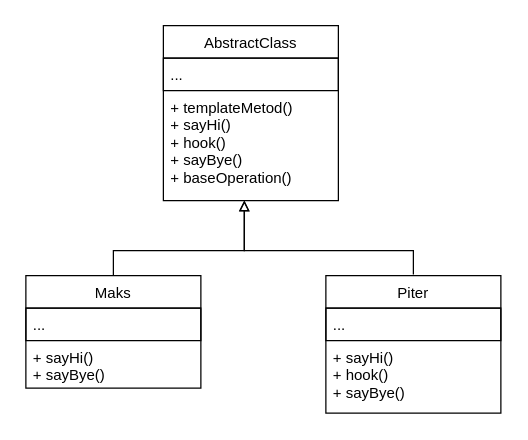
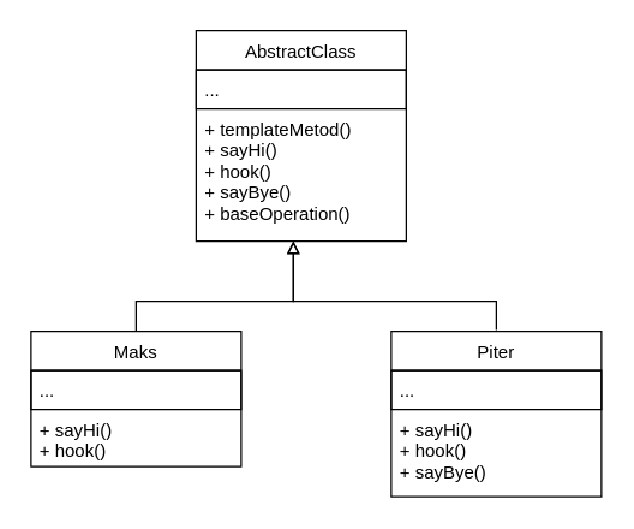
- <mxCell id="8" value="+ sayHi()&#10;+ sayBye()" style="text;strokeColor=none;fillColor=none;align=left;verticalAlign=top;spacingLeft=4;spacingRight=4;overflow=hidden;rotatable=0;points=[[0,0.5],[1,0.5]];portConstraint=eastwest;" vertex="1" parent="6"><mxGeometry y="52" width="140" height="38" as="geometry" /></mxCell>
+ <mxCell id="8" value="+ sayHi()&#10;+ hook()" style="text;strokeColor=none;fillColor=none;align=left;verticalAlign=top;spacingLeft=4;spacingRight=4;overflow=hidden;rotatable=0;points=[[0,0.5],[1,0.5]];portConstraint=eastwest;" vertex="1" parent="6"><mxGeometry y="52" width="140" height="38" as="geometry" /></mxCell>
